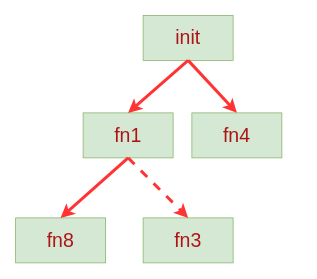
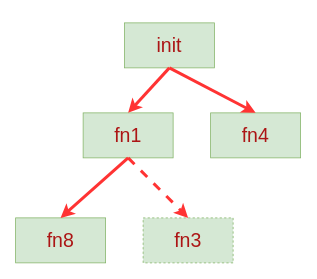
- <mxCell id="2" value="init" style="rounded=0;whiteSpace=wrap;html=1;fillColor=#d5e8d4;strokeColor=#82b366;fontColor=#ac1515;fontSize=26;" vertex="1" parent="1"><mxGeometry x="190" y="20" width="120" height="60" as="geometry" /></mxCell>
+ <mxCell id="2" value="init" style="rounded=0;whiteSpace=wrap;html=1;fillColor=#d5e8d4;strokeColor=#82b366;fontColor=#ac1515;fontSize=26;" vertex="1" parent="1"><mxGeometry x="165" y="30" width="120" height="60" as="geometry" /></mxCell>
- <mxCell id="4" value="fn4" style="rounded=0;whiteSpace=wrap;html=1;fillColor=#d5e8d4;strokeColor=#82b366;fontColor=#ac1515;fontSize=26;" vertex="1" parent="1"><mxGeometry x="255" y="150" width="120" height="60" as="geometry" /></mxCell>
+ <mxCell id="4" value="fn4" style="rounded=0;whiteSpace=wrap;html=1;fillColor=#d5e8d4;strokeColor=#82b366;fontColor=#ac1515;fontSize=26;" vertex="1" parent="1"><mxGeometry x="280" y="150" width="120" height="60" as="geometry" /></mxCell>
- <mxCell id="8" value="fn3" style="rounded=0;whiteSpace=wrap;html=1;fillColor=#d5e8d4;strokeColor=#82b366;fontColor=#ac1515;fontSize=26;" vertex="1" parent="1"><mxGeometry x="190" y="290" width="120" height="60" as="geometry" /></mxCell>
+ <mxCell id="8" value="fn3" style="rounded=0;whiteSpace=wrap;html=1;fillColor=#d5e8d4;strokeColor=#82b366;fontColor=#ac1515;fontSize=26;dashed=1;" vertex="1" parent="1"><mxGeometry x="190" y="290" width="120" height="60" as="geometry" /></mxCell>
